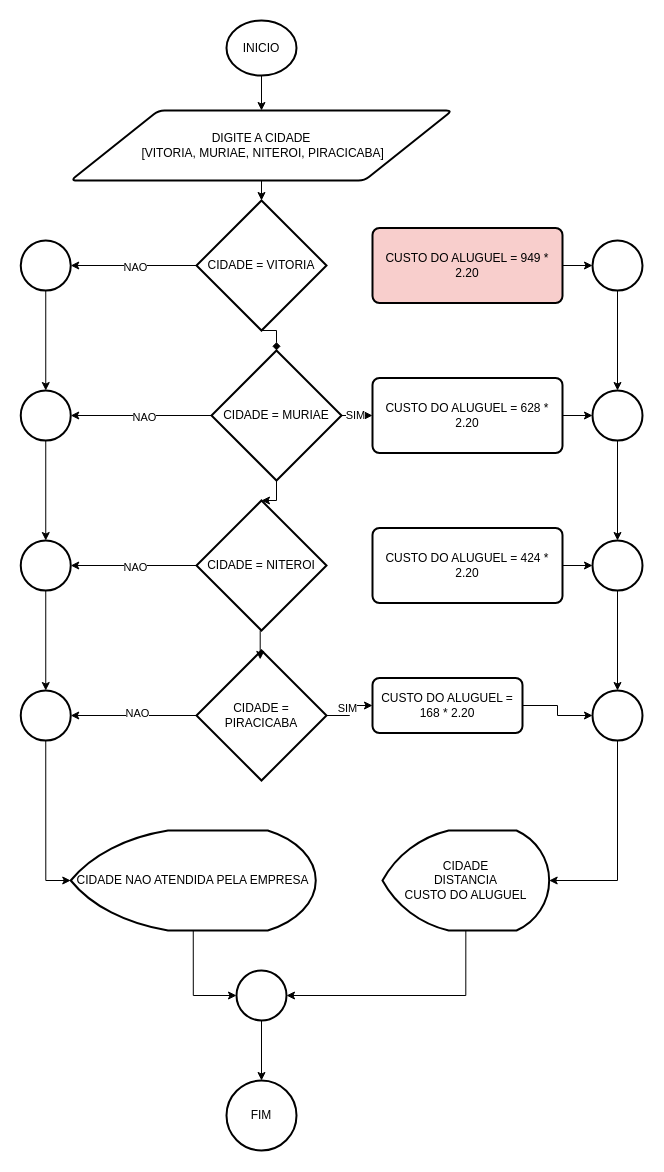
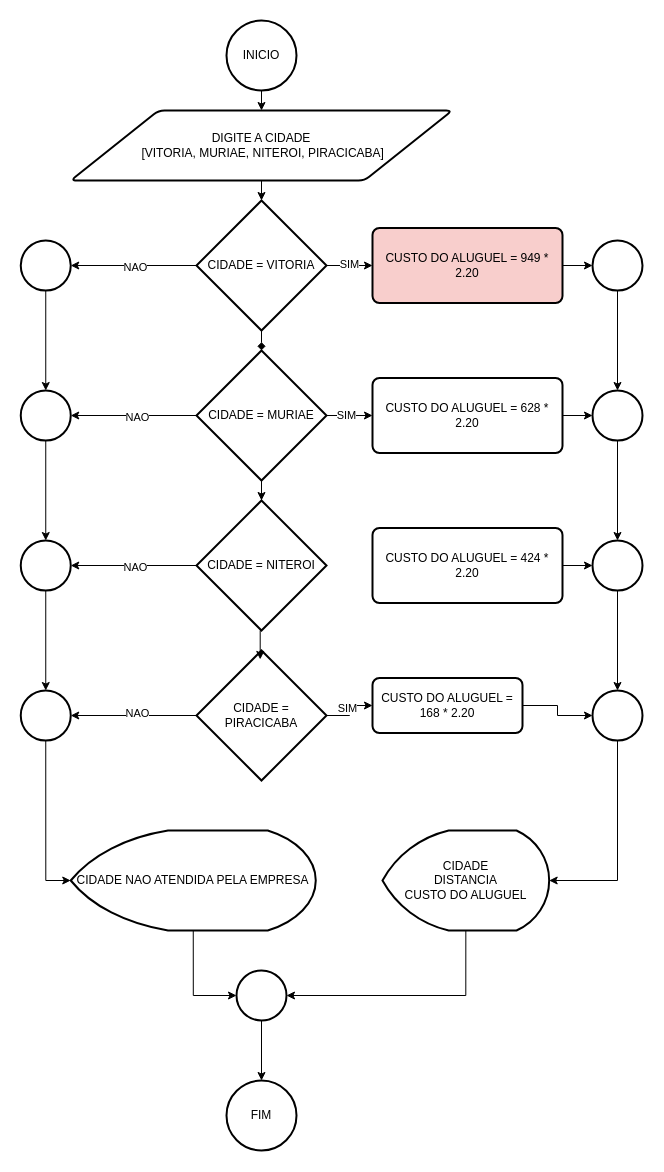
- <mxCell id="3" value="INICIO" style="strokeWidth=2;html=1;shape=mxgraph.flowchart.start_2;whiteSpace=wrap;" vertex="1" parent="1"><mxGeometry x="226" y="20" width="70" height="55" as="geometry" /></mxCell>
+ <mxCell id="3" value="INICIO" style="strokeWidth=2;html=1;shape=mxgraph.flowchart.start_2;whiteSpace=wrap;" vertex="1" parent="1"><mxGeometry x="226" y="20" width="70" height="70" as="geometry" /></mxCell>
+ <mxCell id="6" style="edgeStyle=orthogonalEdgeStyle;rounded=0;orthogonalLoop=1;jettySize=auto;html=1;exitX=1;exitY=0.5;exitDx=0;exitDy=0;exitPerimeter=0;entryX=0;entryY=0.5;entryDx=0;entryDy=0;" edge="1" parent="1" source="8" target="21"><mxGeometry relative="1" as="geometry" /></mxCell>
+ <mxCell id="7" value="SIM" style="edgeLabel;html=1;align=center;verticalAlign=middle;resizable=0;points=[];" vertex="1" connectable="0" parent="6"><mxGeometry x="-0.058" y="2" relative="1" as="geometry"><mxPoint as="offset" /></mxGeometry></mxCell>
- <mxCell id="14" value="CIDADE = MURIAE" style="strokeWidth=2;html=1;shape=mxgraph.flowchart.decision;whiteSpace=wrap;" vertex="1" parent="1"><mxGeometry x="211" y="350" width="130" height="130" as="geometry" /></mxCell>
+ <mxCell id="14" value="CIDADE = MURIAE" style="strokeWidth=2;html=1;shape=mxgraph.flowchart.decision;whiteSpace=wrap;" vertex="1" parent="1"><mxGeometry x="196" y="350" width="130" height="130" as="geometry" /></mxCell>
